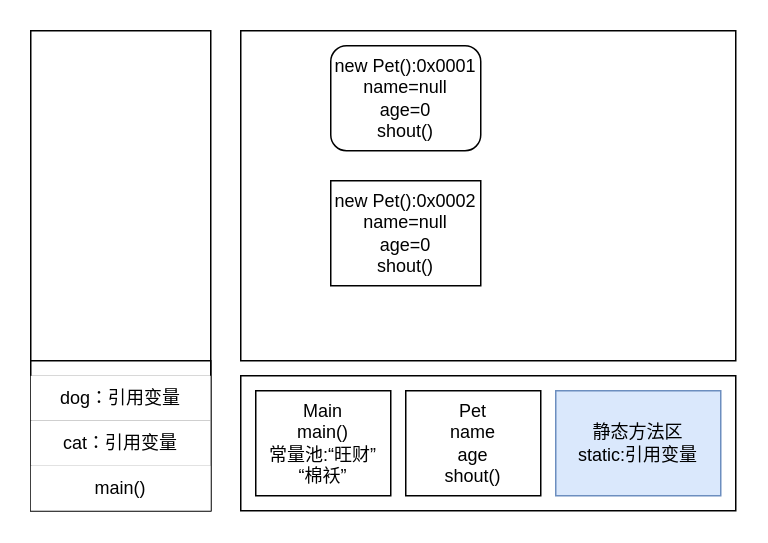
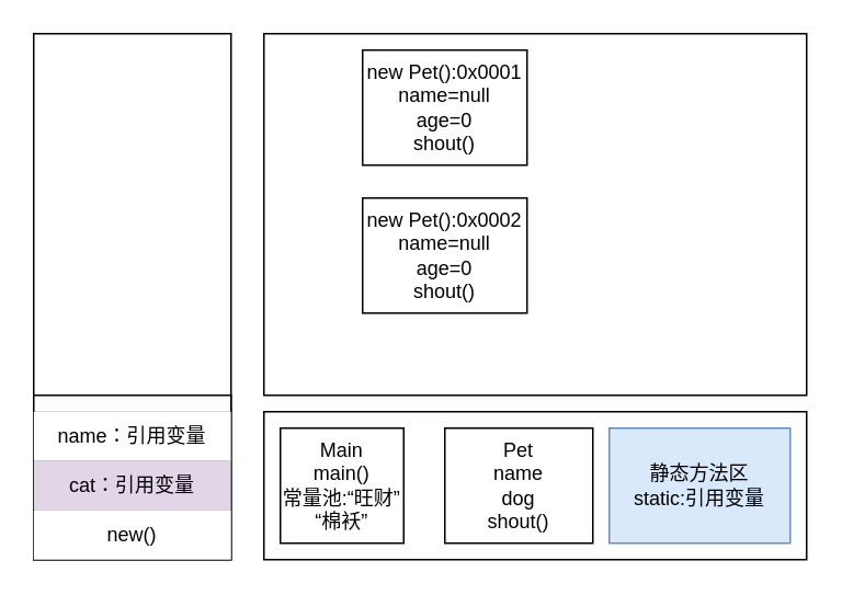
- <mxCell id="12" value="new Pet():0x0001&lt;br&gt;name=null&lt;br&gt;age=0&lt;br&gt;shout()" style="whiteSpace=wrap;html=1;rounded=1;" vertex="1" parent="1"><mxGeometry x="220" y="30" width="100" height="70" as="geometry" /></mxCell>
+ <mxCell id="12" value="new Pet():0x0001&lt;br&gt;name=null&lt;br&gt;age=0&lt;br&gt;shout()" style="rounded=0;whiteSpace=wrap;html=1;" vertex="1" parent="1"><mxGeometry x="220" y="30" width="100" height="70" as="geometry" /></mxCell>
- <mxCell id="10" value="dog：引用变量" style="rounded=0;whiteSpace=wrap;html=1;strokeWidth=0;" vertex="1" parent="1"><mxGeometry x="20" y="250" width="120" height="30" as="geometry" /></mxCell>
+ <mxCell id="10" value="name：引用变量" style="rounded=0;whiteSpace=wrap;html=1;strokeWidth=0;" vertex="1" parent="1"><mxGeometry x="20" y="250" width="120" height="30" as="geometry" /></mxCell>
- <mxCell id="9" value="cat：引用变量" style="rounded=0;whiteSpace=wrap;html=1;strokeWidth=0;" vertex="1" parent="1"><mxGeometry x="20" y="280" width="120" height="30" as="geometry" /></mxCell>
+ <mxCell id="9" value="cat：引用变量" style="rounded=0;whiteSpace=wrap;html=1;strokeWidth=0;fillColor=#e1d5e7;" vertex="1" parent="1"><mxGeometry x="20" y="280" width="120" height="30" as="geometry" /></mxCell>
- <mxCell id="7" value="Main&lt;br&gt;main()&lt;br&gt;常量池:“旺财”&lt;br&gt;“棉袄”" style="rounded=0;whiteSpace=wrap;html=1;" vertex="1" parent="1"><mxGeometry x="170" y="260" width="90" height="70" as="geometry" /></mxCell>
+ <mxCell id="7" value="Main&lt;br&gt;main()&lt;br&gt;常量池:“旺财”&lt;br&gt;“棉袄”" style="rounded=0;whiteSpace=wrap;html=1;" vertex="1" parent="1"><mxGeometry x="170" y="260" width="75" height="70" as="geometry" /></mxCell>
- <mxCell id="8" value="Pet&lt;br&gt;name&lt;br&gt;age&lt;br&gt;shout()" style="rounded=0;whiteSpace=wrap;html=1;" vertex="1" parent="1"><mxGeometry x="270" y="260" width="90" height="70" as="geometry" /></mxCell>
+ <mxCell id="8" value="Pet&lt;br&gt;name&lt;br&gt;dog&lt;br&gt;shout()" style="rounded=0;whiteSpace=wrap;html=1;" vertex="1" parent="1"><mxGeometry x="270" y="260" width="90" height="70" as="geometry" /></mxCell>
- <mxCell id="11" value="main()" style="rounded=0;whiteSpace=wrap;html=1;strokeWidth=0;strokeColor=none;" vertex="1" parent="1"><mxGeometry x="20" y="310" width="120" height="30" as="geometry" /></mxCell>
+ <mxCell id="11" value="new()" style="rounded=0;whiteSpace=wrap;html=1;strokeWidth=0;strokeColor=none;" vertex="1" parent="1"><mxGeometry x="20" y="310" width="120" height="30" as="geometry" /></mxCell>
